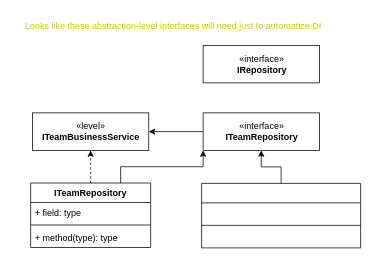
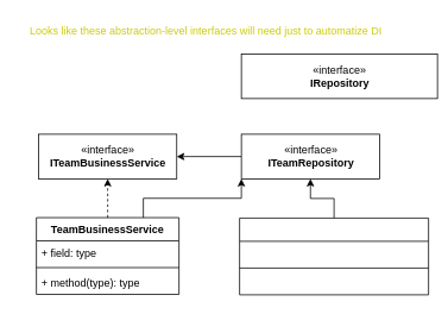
- <mxCell id="9" value="«interface»&lt;br&gt;&lt;b&gt;IRepository&lt;/b&gt;" style="html=1;" vertex="1" parent="1"><mxGeometry x="270" y="60" width="155" height="50" as="geometry" /></mxCell>
+ <mxCell id="9" value="«interface»&lt;br&gt;&lt;b&gt;IRepository&lt;/b&gt;" style="html=1;" vertex="1" parent="1"><mxGeometry x="270" y="60" width="220" height="50" as="geometry" /></mxCell>
- <mxCell id="2" value="«level»&lt;br&gt;&lt;b&gt;ITeamBusinessService&lt;/b&gt;" style="html=1;" vertex="1" parent="1"><mxGeometry x="42.5" y="150" width="155" height="50" as="geometry" /></mxCell>
+ <mxCell id="2" value="«interface»&lt;br&gt;&lt;b&gt;ITeamBusinessService&lt;/b&gt;" style="html=1;" vertex="1" parent="1"><mxGeometry x="42.5" y="150" width="155" height="50" as="geometry" /></mxCell>
- <mxCell id="5" value="ITeamRepository" style="swimlane;fontStyle=1;align=center;verticalAlign=top;childLayout=stackLayout;horizontal=1;startSize=26;horizontalStack=0;resizeParent=1;resizeParentMax=0;resizeLast=0;collapsible=1;marginBottom=0;" vertex="1" parent="1"><mxGeometry x="40" y="243.5" width="160" height="86" as="geometry" /></mxCell>
+ <mxCell id="5" value="TeamBusinessService" style="swimlane;fontStyle=1;align=center;verticalAlign=top;childLayout=stackLayout;horizontal=1;startSize=26;horizontalStack=0;resizeParent=1;resizeParentMax=0;resizeLast=0;collapsible=1;marginBottom=0;" vertex="1" parent="1"><mxGeometry x="40" y="243.5" width="160" height="86" as="geometry" /></mxCell>
